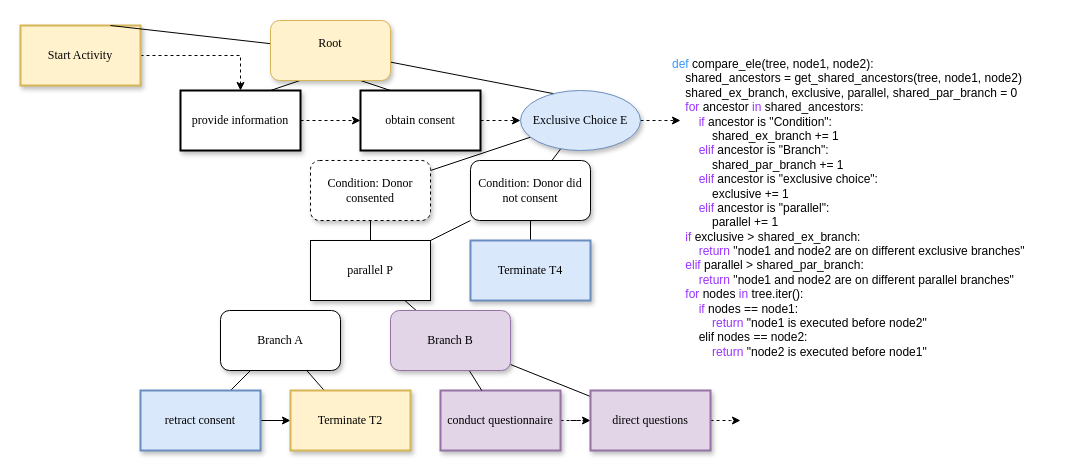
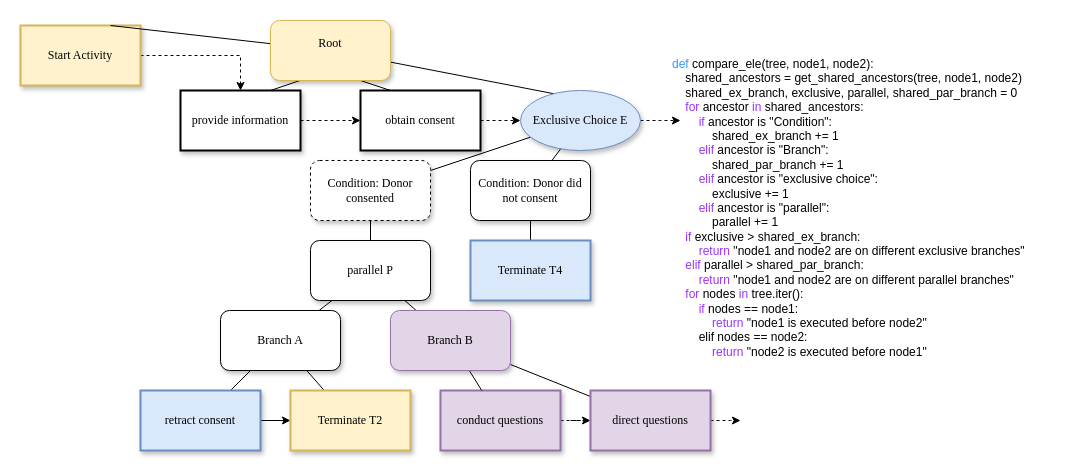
- <mxCell id="28" style="rounded=0;orthogonalLoop=1;jettySize=auto;html=1;endArrow=none;startFill=0;" parent="1" source="29" target="16" edge="1"><mxGeometry relative="1" as="geometry" /></mxCell>
+ <mxCell id="28" style="rounded=0;orthogonalLoop=1;jettySize=auto;html=1;endArrow=none;startFill=0;" parent="1" source="29" target="30" edge="1"><mxGeometry relative="1" as="geometry" /></mxCell>
- <mxCell id="29" value="parallel P" style="whiteSpace=wrap;html=1;shadow=1;labelBackgroundColor=none;strokeWidth=1;fontFamily=Verdana;fontSize=12;align=center;rounded=0;" parent="1" vertex="1"><mxGeometry x="310" y="240" width="120" height="60" as="geometry" /></mxCell>
+ <mxCell id="29" value="parallel P" style="whiteSpace=wrap;html=1;rounded=1;shadow=1;labelBackgroundColor=none;strokeWidth=1;fontFamily=Verdana;fontSize=12;align=center;" parent="1" vertex="1"><mxGeometry x="310" y="240" width="120" height="60" as="geometry" /></mxCell>
- <mxCell id="21" value="conduct questionnaire" style="whiteSpace=wrap;html=1;rounded=0;shadow=1;labelBackgroundColor=none;strokeWidth=2;fontFamily=Verdana;fontSize=12;align=center;fillColor=#e1d5e7;strokeColor=#9673a6;" parent="1" vertex="1"><mxGeometry x="440" y="390" width="120" height="60" as="geometry" /></mxCell>
+ <mxCell id="21" value="conduct questions" style="whiteSpace=wrap;html=1;rounded=0;shadow=1;labelBackgroundColor=none;strokeWidth=2;fontFamily=Verdana;fontSize=12;align=center;fillColor=#e1d5e7;strokeColor=#9673a6;" parent="1" vertex="1"><mxGeometry x="440" y="390" width="120" height="60" as="geometry" /></mxCell>
